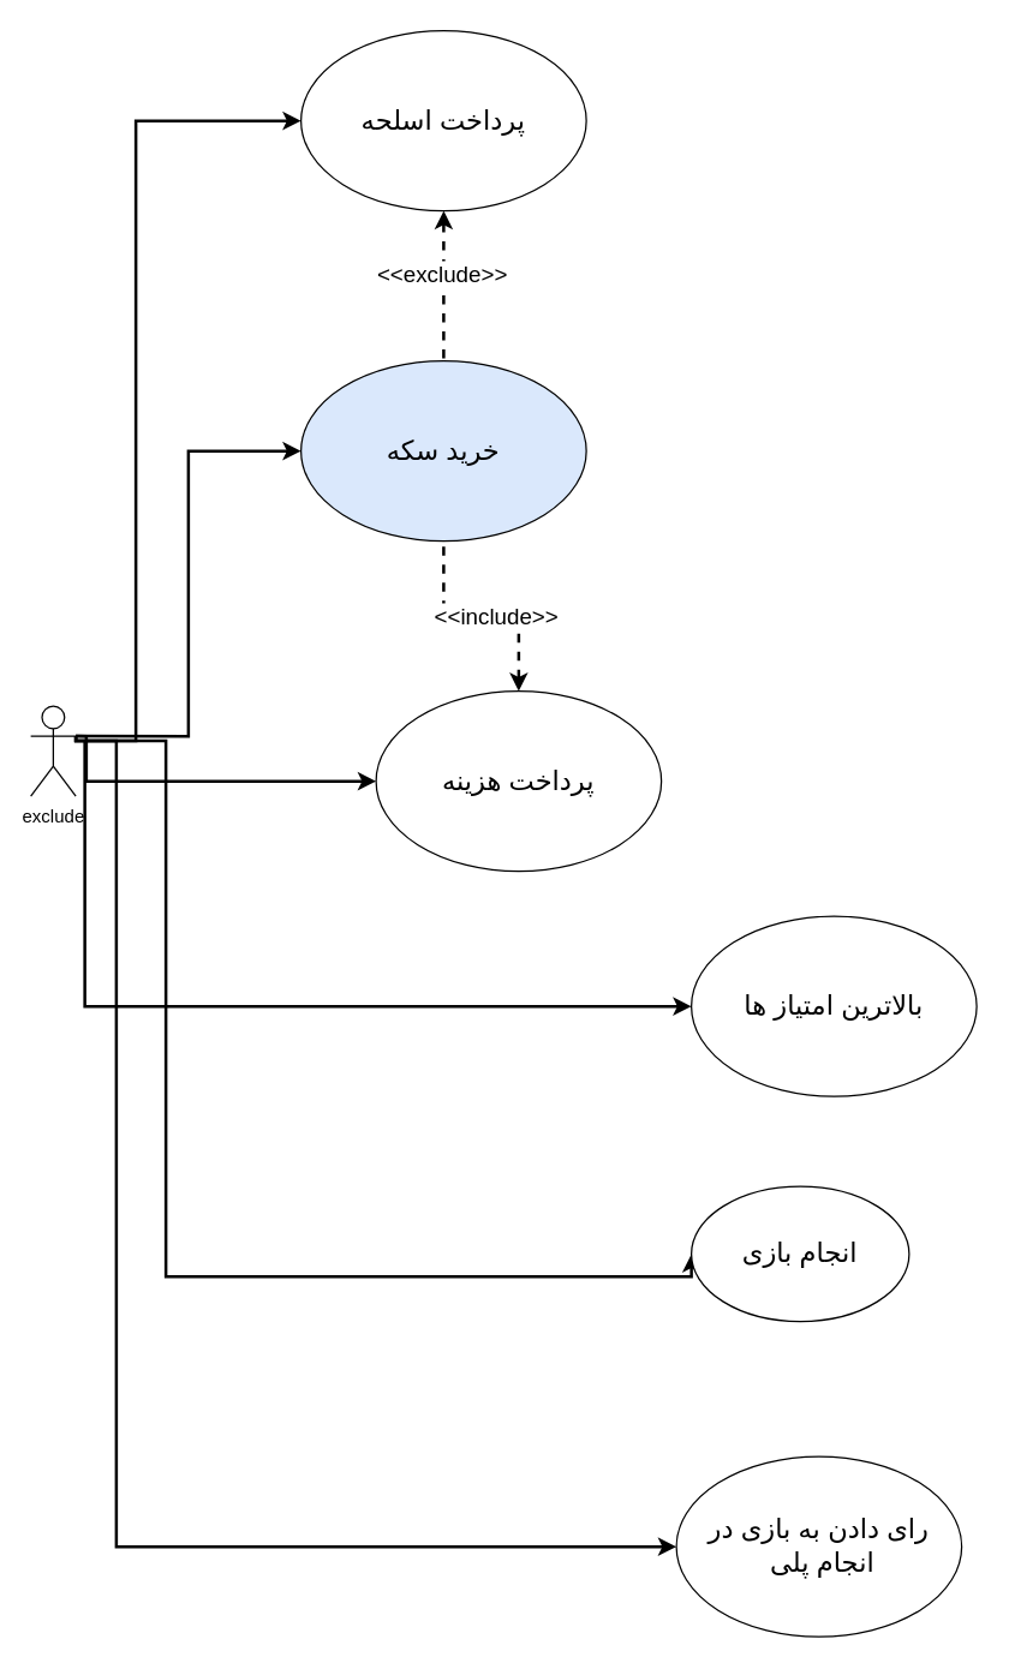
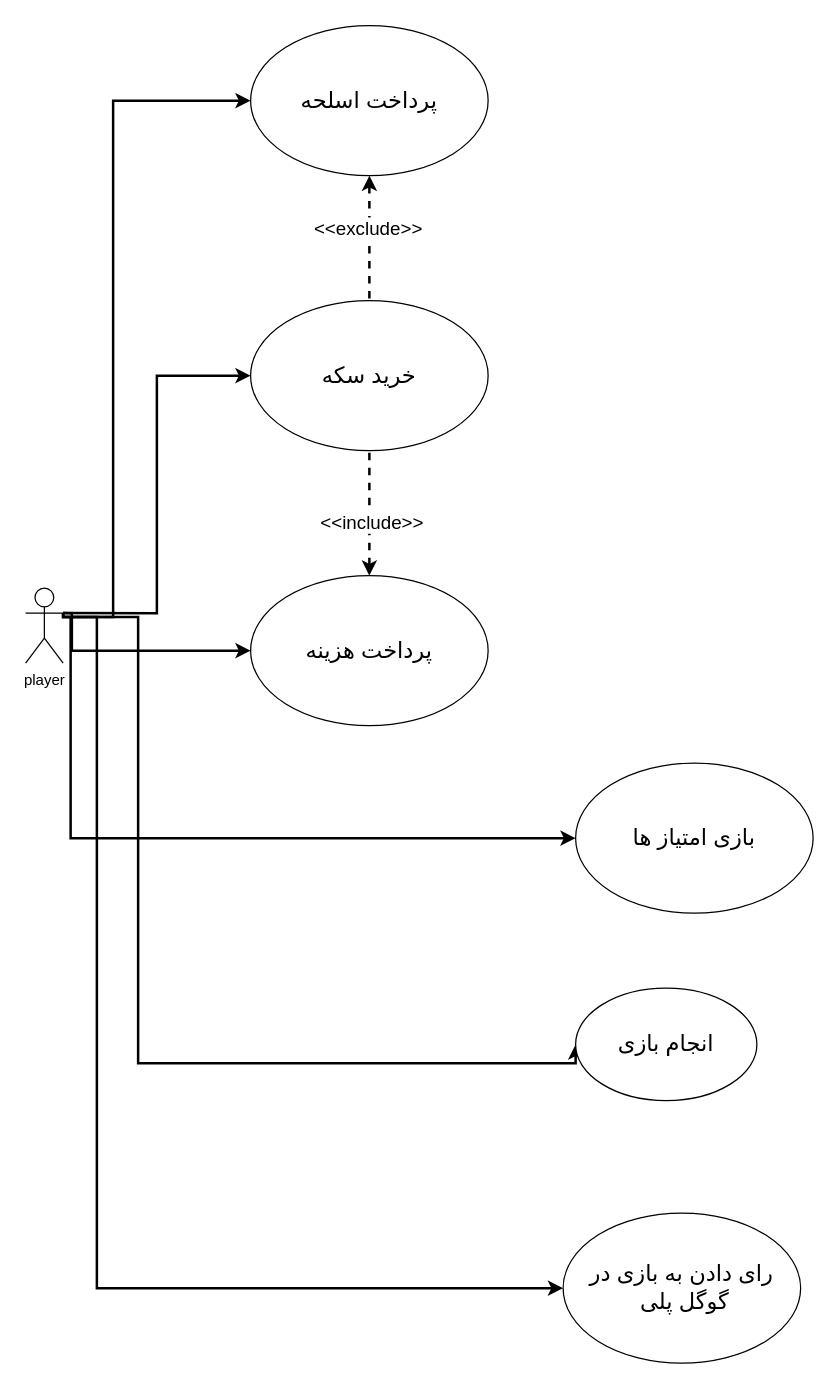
- <mxCell id="17" value="&lt;font style=&quot;font-size: 18px&quot;&gt;خرید سکه&lt;/font&gt;" style="ellipse;whiteSpace=wrap;html=1;fillColor=#dae8fc;" parent="1" vertex="1"><mxGeometry x="200" y="240" width="190" height="120" as="geometry" /></mxCell>
+ <mxCell id="17" value="&lt;font style=&quot;font-size: 18px&quot;&gt;خرید سکه&lt;/font&gt;" style="ellipse;whiteSpace=wrap;html=1;" parent="1" vertex="1"><mxGeometry x="200" y="240" width="190" height="120" as="geometry" /></mxCell>
- <mxCell id="15" value="&lt;font style=&quot;font-size: 18px&quot;&gt;پرداخت هزینه&lt;/font&gt;" style="ellipse;whiteSpace=wrap;html=1;" parent="1" vertex="1"><mxGeometry x="250" y="460" width="190" height="120" as="geometry" /></mxCell>
+ <mxCell id="15" value="&lt;font style=&quot;font-size: 18px&quot;&gt;پرداخت هزینه&lt;/font&gt;" style="ellipse;whiteSpace=wrap;html=1;" parent="1" vertex="1"><mxGeometry x="200" y="460" width="190" height="120" as="geometry" /></mxCell>
- <mxCell id="8" value="exclude" style="shape=umlActor;verticalLabelPosition=bottom;verticalAlign=top;html=1;outlineConnect=0;" parent="1" vertex="1"><mxGeometry x="20" y="470" width="30" height="60" as="geometry" /></mxCell>
+ <mxCell id="8" value="player" style="shape=umlActor;verticalLabelPosition=bottom;verticalAlign=top;html=1;outlineConnect=0;" parent="1" vertex="1"><mxGeometry x="20" y="470" width="30" height="60" as="geometry" /></mxCell>
- <mxCell id="9" value="&lt;font style=&quot;font-size: 18px&quot;&gt;بالاترین امتیاز ها&lt;/font&gt;" style="ellipse;whiteSpace=wrap;html=1;" parent="1" vertex="1"><mxGeometry x="460" y="610" width="190" height="120" as="geometry" /></mxCell>
+ <mxCell id="9" value="&lt;font style=&quot;font-size: 18px&quot;&gt;بازی امتیاز ها&lt;/font&gt;" style="ellipse;whiteSpace=wrap;html=1;" parent="1" vertex="1"><mxGeometry x="460" y="610" width="190" height="120" as="geometry" /></mxCell>
- <mxCell id="16" value="&lt;span style=&quot;font-size: 18px&quot;&gt;رای دادن به بازی در&lt;/span&gt;&lt;br style=&quot;font-size: 18px&quot;&gt;&lt;span style=&quot;font-size: 18px&quot;&gt;&amp;nbsp;انجام پلی&lt;/span&gt;" style="ellipse;whiteSpace=wrap;html=1;" parent="1" vertex="1"><mxGeometry x="450" y="970" width="190" height="120" as="geometry" /></mxCell>
+ <mxCell id="16" value="&lt;span style=&quot;font-size: 18px&quot;&gt;رای دادن به بازی در&lt;/span&gt;&lt;br style=&quot;font-size: 18px&quot;&gt;&lt;span style=&quot;font-size: 18px&quot;&gt;&amp;nbsp;گوگل پلی&lt;/span&gt;" style="ellipse;whiteSpace=wrap;html=1;" parent="1" vertex="1"><mxGeometry x="450" y="970" width="190" height="120" as="geometry" /></mxCell>
